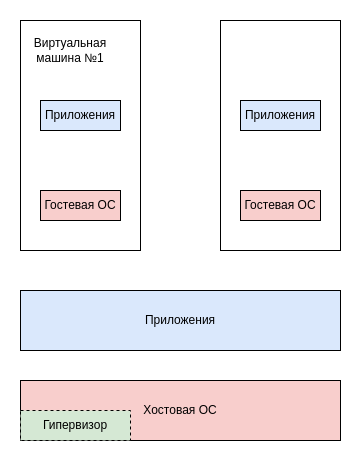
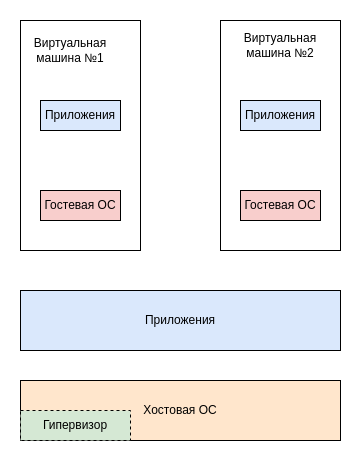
+ <mxCell id="9" value="Виртуальная машина №2" style="text;html=1;align=center;verticalAlign=middle;whiteSpace=wrap;rounded=0;" vertex="1" parent="1"><mxGeometry x="250" y="30" width="60" height="30" as="geometry" /></mxCell>
- <mxCell id="10" value="Хостовая ОС" style="rounded=0;whiteSpace=wrap;html=1;fillColor=#f8cecc;strokeColor=#000000;" vertex="1" parent="1"><mxGeometry x="20" y="380" width="320" height="60" as="geometry" /></mxCell>
+ <mxCell id="10" value="Хостовая ОС" style="rounded=0;whiteSpace=wrap;html=1;fillColor=#ffe6cc;strokeColor=#000000;" vertex="1" parent="1"><mxGeometry x="20" y="380" width="320" height="60" as="geometry" /></mxCell>
